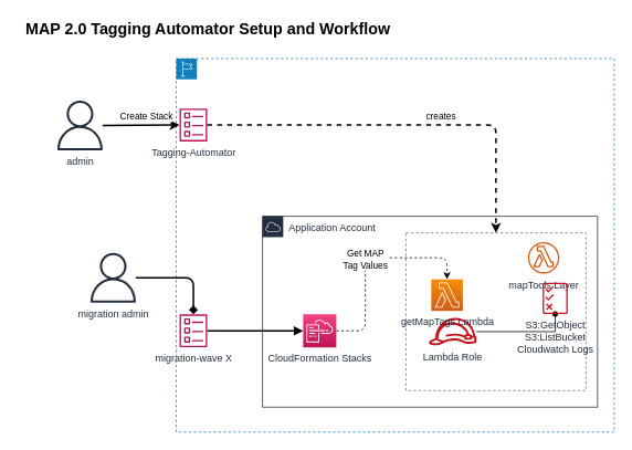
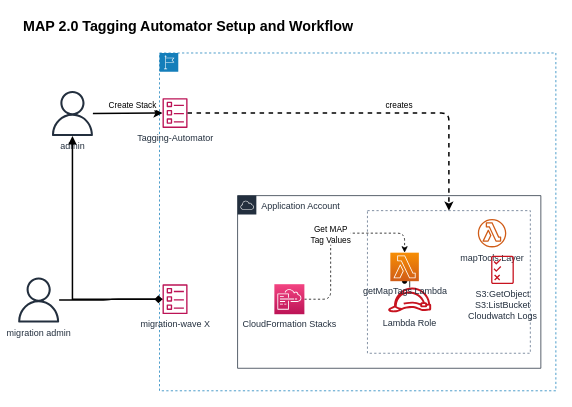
- <mxCell id="16" value="migration admin" style="outlineConnect=0;fontColor=#232F3E;gradientColor=none;fillColor=#232F3E;strokeColor=none;dashed=0;verticalLabelPosition=bottom;verticalAlign=top;align=center;html=1;fontSize=12;fontStyle=0;aspect=fixed;pointerEvents=1;shape=mxgraph.aws4.user;" parent="1" vertex="1"><mxGeometry x="106" y="304" width="60" height="60" as="geometry" /></mxCell>
+ <mxCell id="16" value="migration admin" style="outlineConnect=0;fontColor=#232F3E;gradientColor=none;fillColor=#232F3E;strokeColor=none;dashed=0;verticalLabelPosition=bottom;verticalAlign=top;align=center;html=1;fontSize=12;fontStyle=0;aspect=fixed;pointerEvents=1;shape=mxgraph.aws4.user;" parent="1" vertex="1"><mxGeometry x="21" y="369" width="60" height="60" as="geometry" /></mxCell>
- <mxCell id="12" style="edgeStyle=orthogonalEdgeStyle;rounded=0;orthogonalLoop=1;jettySize=auto;html=1;endArrow=oval;endFill=1;" edge="1" parent="1" source="13" target="20"><mxGeometry relative="1" as="geometry" /></mxCell>
+ <mxCell id="12" style="edgeStyle=orthogonalEdgeStyle;rounded=0;orthogonalLoop=1;jettySize=auto;html=1;endArrow=oval;endFill=1;" edge="1" parent="1" source="13" target="14"><mxGeometry relative="1" as="geometry" /></mxCell>
- <mxCell id="17" style="edgeStyle=orthogonalEdgeStyle;rounded=0;orthogonalLoop=1;jettySize=auto;html=1;endArrow=block;endFill=1;strokeWidth=2;" edge="1" parent="1" source="18" target="23"><mxGeometry relative="1" as="geometry" /></mxCell>
+ <mxCell id="17" style="edgeStyle=orthogonalEdgeStyle;rounded=0;orthogonalLoop=1;jettySize=auto;html=1;endArrow=block;endFill=1;strokeWidth=2;" edge="1" parent="1" source="18" target="6"><mxGeometry relative="1" as="geometry" /></mxCell>
